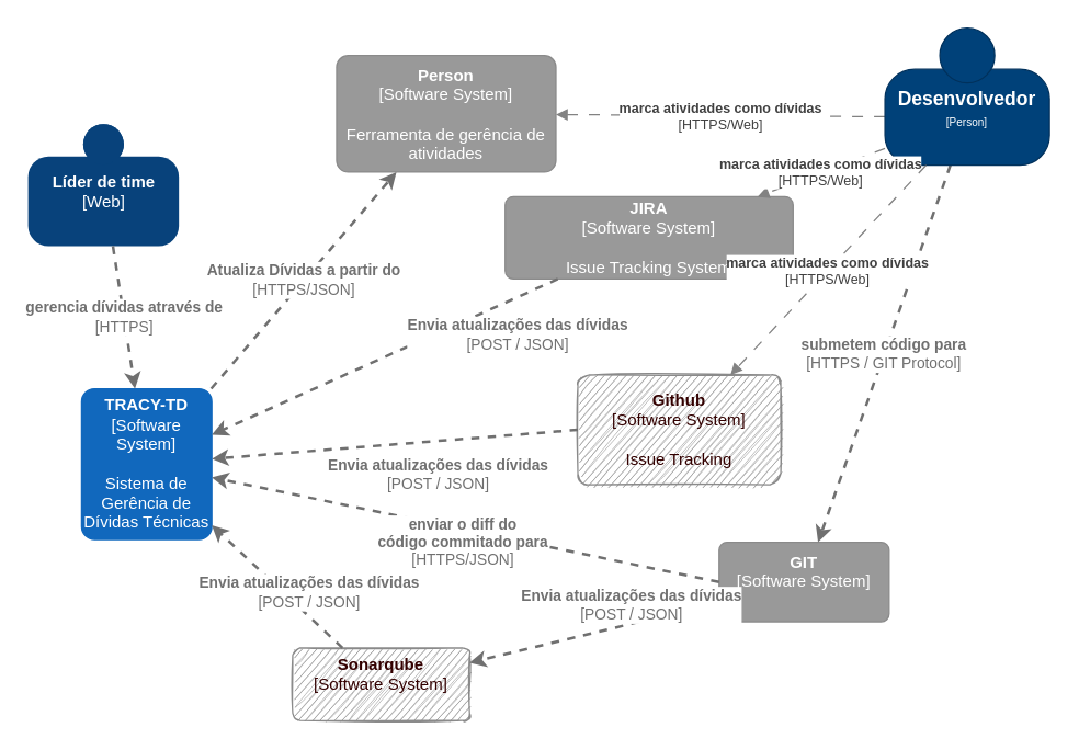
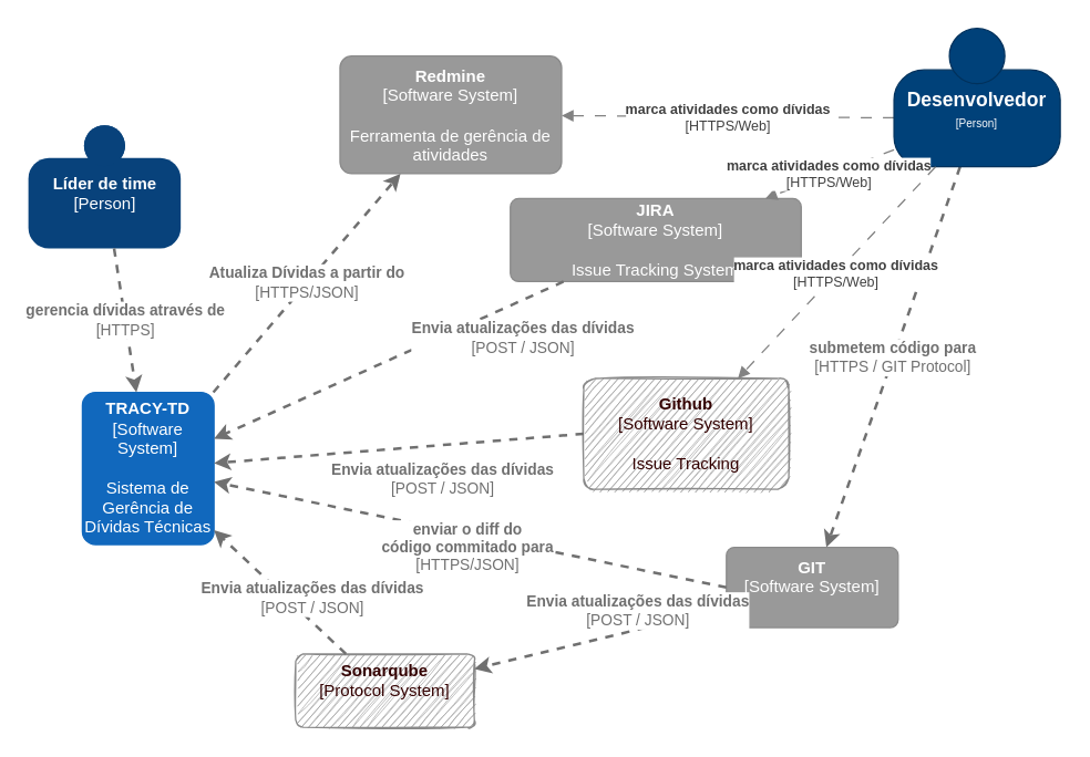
- <mxCell id="5" value="&lt;b&gt;Person&lt;/b&gt;&lt;div&gt;[Software System]&lt;/div&gt;&lt;br&gt;&lt;div&gt;Ferramenta de gerência de atividades&lt;/div&gt;" style="rounded=1;whiteSpace=wrap;html=1;labelBackgroundColor=none;fillColor=#999999;fontColor=#ffffff;align=center;arcSize=10;strokeColor=#8A8A8A;metaEdit=1;metaData={&quot;c4Type&quot;:{&quot;editable&quot;:false}};points=[[0.25,0,0],[0.5,0,0],[0.75,0,0],[1,0.25,0],[1,0.5,0],[1,0.75,0],[0.75,1,0],[0.5,1,0],[0.25,1,0],[0,0.75,0],[0,0.5,0],[0,0.25,0]];" parent="1" vertex="1"><mxGeometry x="245" y="40" width="160" height="85" as="geometry" /></mxCell>
+ <mxCell id="5" value="&lt;b&gt;Redmine&lt;/b&gt;&lt;div&gt;[Software System]&lt;/div&gt;&lt;br&gt;&lt;div&gt;Ferramenta de gerência de atividades&lt;/div&gt;" style="rounded=1;whiteSpace=wrap;html=1;labelBackgroundColor=none;fillColor=#999999;fontColor=#ffffff;align=center;arcSize=10;strokeColor=#8A8A8A;metaEdit=1;metaData={&quot;c4Type&quot;:{&quot;editable&quot;:false}};points=[[0.25,0,0],[0.5,0,0],[0.75,0,0],[1,0.25,0],[1,0.5,0],[1,0.75,0],[0.75,1,0],[0.5,1,0],[0.25,1,0],[0,0.75,0],[0,0.5,0],[0,0.25,0]];" parent="1" vertex="1"><mxGeometry x="245" y="40" width="160" height="85" as="geometry" /></mxCell>
- <mxCell id="2" value="&lt;b&gt;Líder de time&lt;/b&gt;&lt;div&gt;[Web]&lt;/div&gt;&lt;br&gt;&lt;div&gt;&lt;/div&gt;" style="html=1;dashed=0;whitespace=wrap;fillColor=#08427b;strokeColor=none;fontColor=#ffffff;shape=mxgraph.c4.person;align=center;metaEdit=1;points=[[0.5,0,0],[1,0.5,0],[1,0.75,0],[0.75,1,0],[0.5,1,0],[0.25,1,0],[0,0.75,0],[0,0.5,0]];metaData={&quot;c4Type&quot;:{&quot;editable&quot;:false}};" parent="1" vertex="1"><mxGeometry x="20" y="90" width="110" height="89" as="geometry" /></mxCell>
+ <mxCell id="2" value="&lt;b&gt;Líder de time&lt;/b&gt;&lt;div&gt;[Person]&lt;/div&gt;&lt;br&gt;&lt;div&gt;&lt;/div&gt;" style="html=1;dashed=0;whitespace=wrap;fillColor=#08427b;strokeColor=none;fontColor=#ffffff;shape=mxgraph.c4.person;align=center;metaEdit=1;points=[[0.5,0,0],[1,0.5,0],[1,0.75,0],[0.75,1,0],[0.5,1,0],[0.25,1,0],[0,0.75,0],[0,0.5,0]];metaData={&quot;c4Type&quot;:{&quot;editable&quot;:false}};" parent="1" vertex="1"><mxGeometry x="20" y="90" width="110" height="89" as="geometry" /></mxCell>
- <mxCell id="12" value="&lt;b&gt;Sonarqube&lt;/b&gt;&lt;div&gt;[Software System]&lt;/div&gt;&lt;br&gt;&lt;div&gt;&lt;/div&gt;" style="rounded=1;whiteSpace=wrap;html=1;labelBackgroundColor=none;fillColor=#999999;fontColor=#330000;align=center;arcSize=10;strokeColor=#8A8A8A;metaEdit=1;metaData={&quot;c4Type&quot;:{&quot;editable&quot;:false}};points=[[0.25,0,0],[0.5,0,0],[0.75,0,0],[1,0.25,0],[1,0.5,0],[1,0.75,0],[0.75,1,0],[0.5,1,0],[0.25,1,0],[0,0.75,0],[0,0.5,0],[0,0.25,0]];sketch=1;" parent="1" vertex="1"><mxGeometry x="213" y="472" width="129" height="53" as="geometry" /></mxCell>
+ <mxCell id="12" value="&lt;b&gt;Sonarqube&lt;/b&gt;&lt;div&gt;[Protocol System]&lt;/div&gt;&lt;br&gt;&lt;div&gt;&lt;/div&gt;" style="rounded=1;whiteSpace=wrap;html=1;labelBackgroundColor=none;fillColor=#999999;fontColor=#330000;align=center;arcSize=10;strokeColor=#8A8A8A;metaEdit=1;metaData={&quot;c4Type&quot;:{&quot;editable&quot;:false}};points=[[0.25,0,0],[0.5,0,0],[0.75,0,0],[1,0.25,0],[1,0.5,0],[1,0.75,0],[0.75,1,0],[0.5,1,0],[0.25,1,0],[0,0.75,0],[0,0.5,0],[0,0.25,0]];sketch=1;" parent="1" vertex="1"><mxGeometry x="213" y="472" width="129" height="53" as="geometry" /></mxCell>
